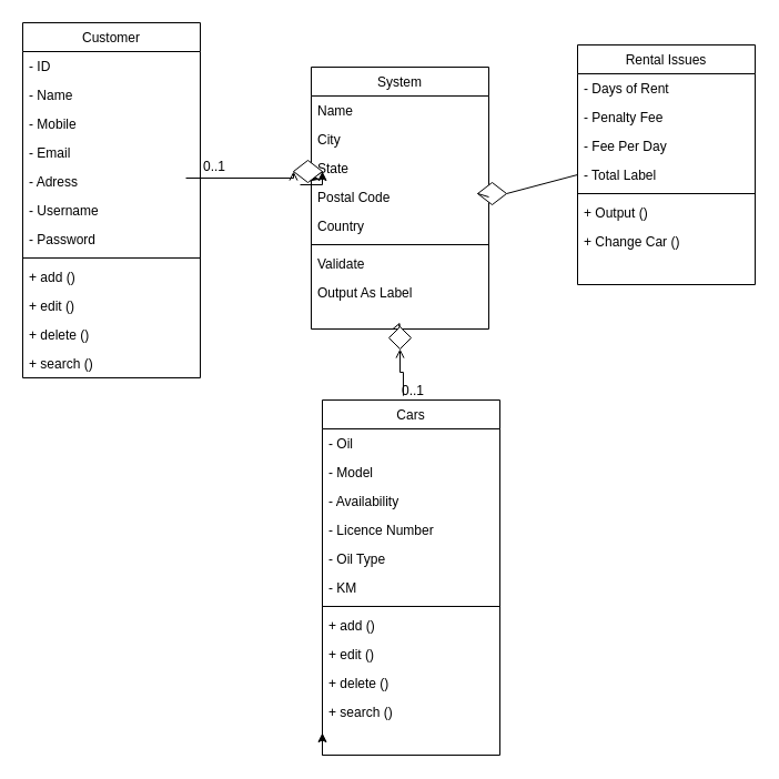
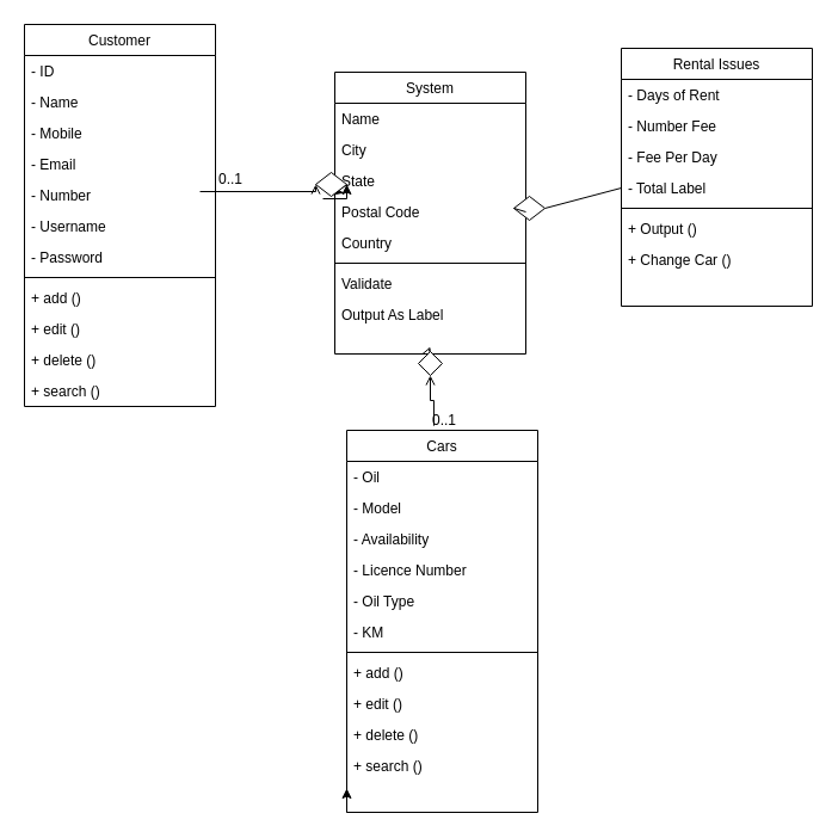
- <mxCell id="30" value="- Penalty Fee" style="text;align=left;verticalAlign=top;spacingLeft=4;spacingRight=4;overflow=hidden;rotatable=0;points=[[0,0.5],[1,0.5]];portConstraint=eastwest;rounded=0;shadow=0;html=0;" parent="28" vertex="1"><mxGeometry y="52" width="160" height="26" as="geometry" /></mxCell>
+ <mxCell id="30" value="- Number Fee" style="text;align=left;verticalAlign=top;spacingLeft=4;spacingRight=4;overflow=hidden;rotatable=0;points=[[0,0.5],[1,0.5]];portConstraint=eastwest;rounded=0;shadow=0;html=0;" parent="28" vertex="1"><mxGeometry y="52" width="160" height="26" as="geometry" /></mxCell>
- <mxCell id="18" value="- Adress" style="text;align=left;verticalAlign=top;spacingLeft=4;spacingRight=4;overflow=hidden;rotatable=0;points=[[0,0.5],[1,0.5]];portConstraint=eastwest;rounded=0;shadow=0;html=0;" vertex="1" parent="13"><mxGeometry y="130" width="160" height="26" as="geometry" /></mxCell>
+ <mxCell id="18" value="- Number" style="text;align=left;verticalAlign=top;spacingLeft=4;spacingRight=4;overflow=hidden;rotatable=0;points=[[0,0.5],[1,0.5]];portConstraint=eastwest;rounded=0;shadow=0;html=0;" vertex="1" parent="13"><mxGeometry y="130" width="160" height="26" as="geometry" /></mxCell>
